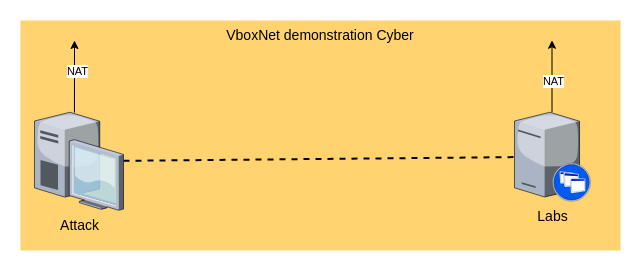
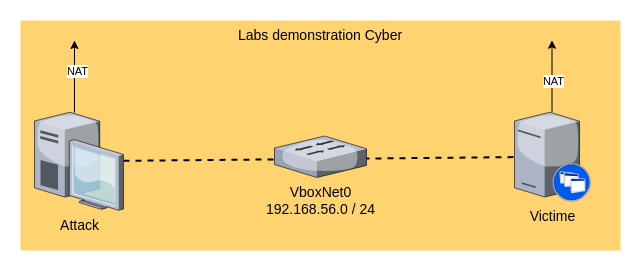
- <mxCell id="2" value="VboxNet demonstration Cyber" style="whiteSpace=wrap;html=1;fillColor=#FFD470;gradientColor=none;fontSize=14;strokeColor=none;verticalAlign=top;" parent="1" vertex="1"><mxGeometry x="20" y="20" width="600" height="230" as="geometry" /></mxCell>
+ <mxCell id="2" value="Labs demonstration Cyber" style="whiteSpace=wrap;html=1;fillColor=#FFD470;gradientColor=none;fontSize=14;strokeColor=none;verticalAlign=top;" parent="1" vertex="1"><mxGeometry x="20" y="20" width="600" height="230" as="geometry" /></mxCell>
+ <mxCell id="6" value="VboxNet0&lt;div&gt;192.168.56.0 / 24&lt;/div&gt;" style="verticalLabelPosition=bottom;aspect=fixed;html=1;verticalAlign=top;strokeColor=none;shape=mxgraph.citrix.switch;fillColor=#66B2FF;gradientColor=#0066CC;fontSize=14;" parent="1" vertex="1"><mxGeometry x="274" y="135.5" width="92" height="41.5" as="geometry" /></mxCell>
- <mxCell id="5" value="Labs" style="verticalLabelPosition=bottom;aspect=fixed;html=1;verticalAlign=top;strokeColor=none;shape=mxgraph.citrix.xenapp_server;fillColor=#66B2FF;gradientColor=#0066CC;fontSize=14;" parent="1" vertex="1"><mxGeometry x="514" y="111.75" width="76" height="89" as="geometry" /></mxCell>
+ <mxCell id="5" value="Victime" style="verticalLabelPosition=bottom;aspect=fixed;html=1;verticalAlign=top;strokeColor=none;shape=mxgraph.citrix.xenapp_server;fillColor=#66B2FF;gradientColor=#0066CC;fontSize=14;" parent="1" vertex="1"><mxGeometry x="514" y="111.75" width="76" height="89" as="geometry" /></mxCell>
